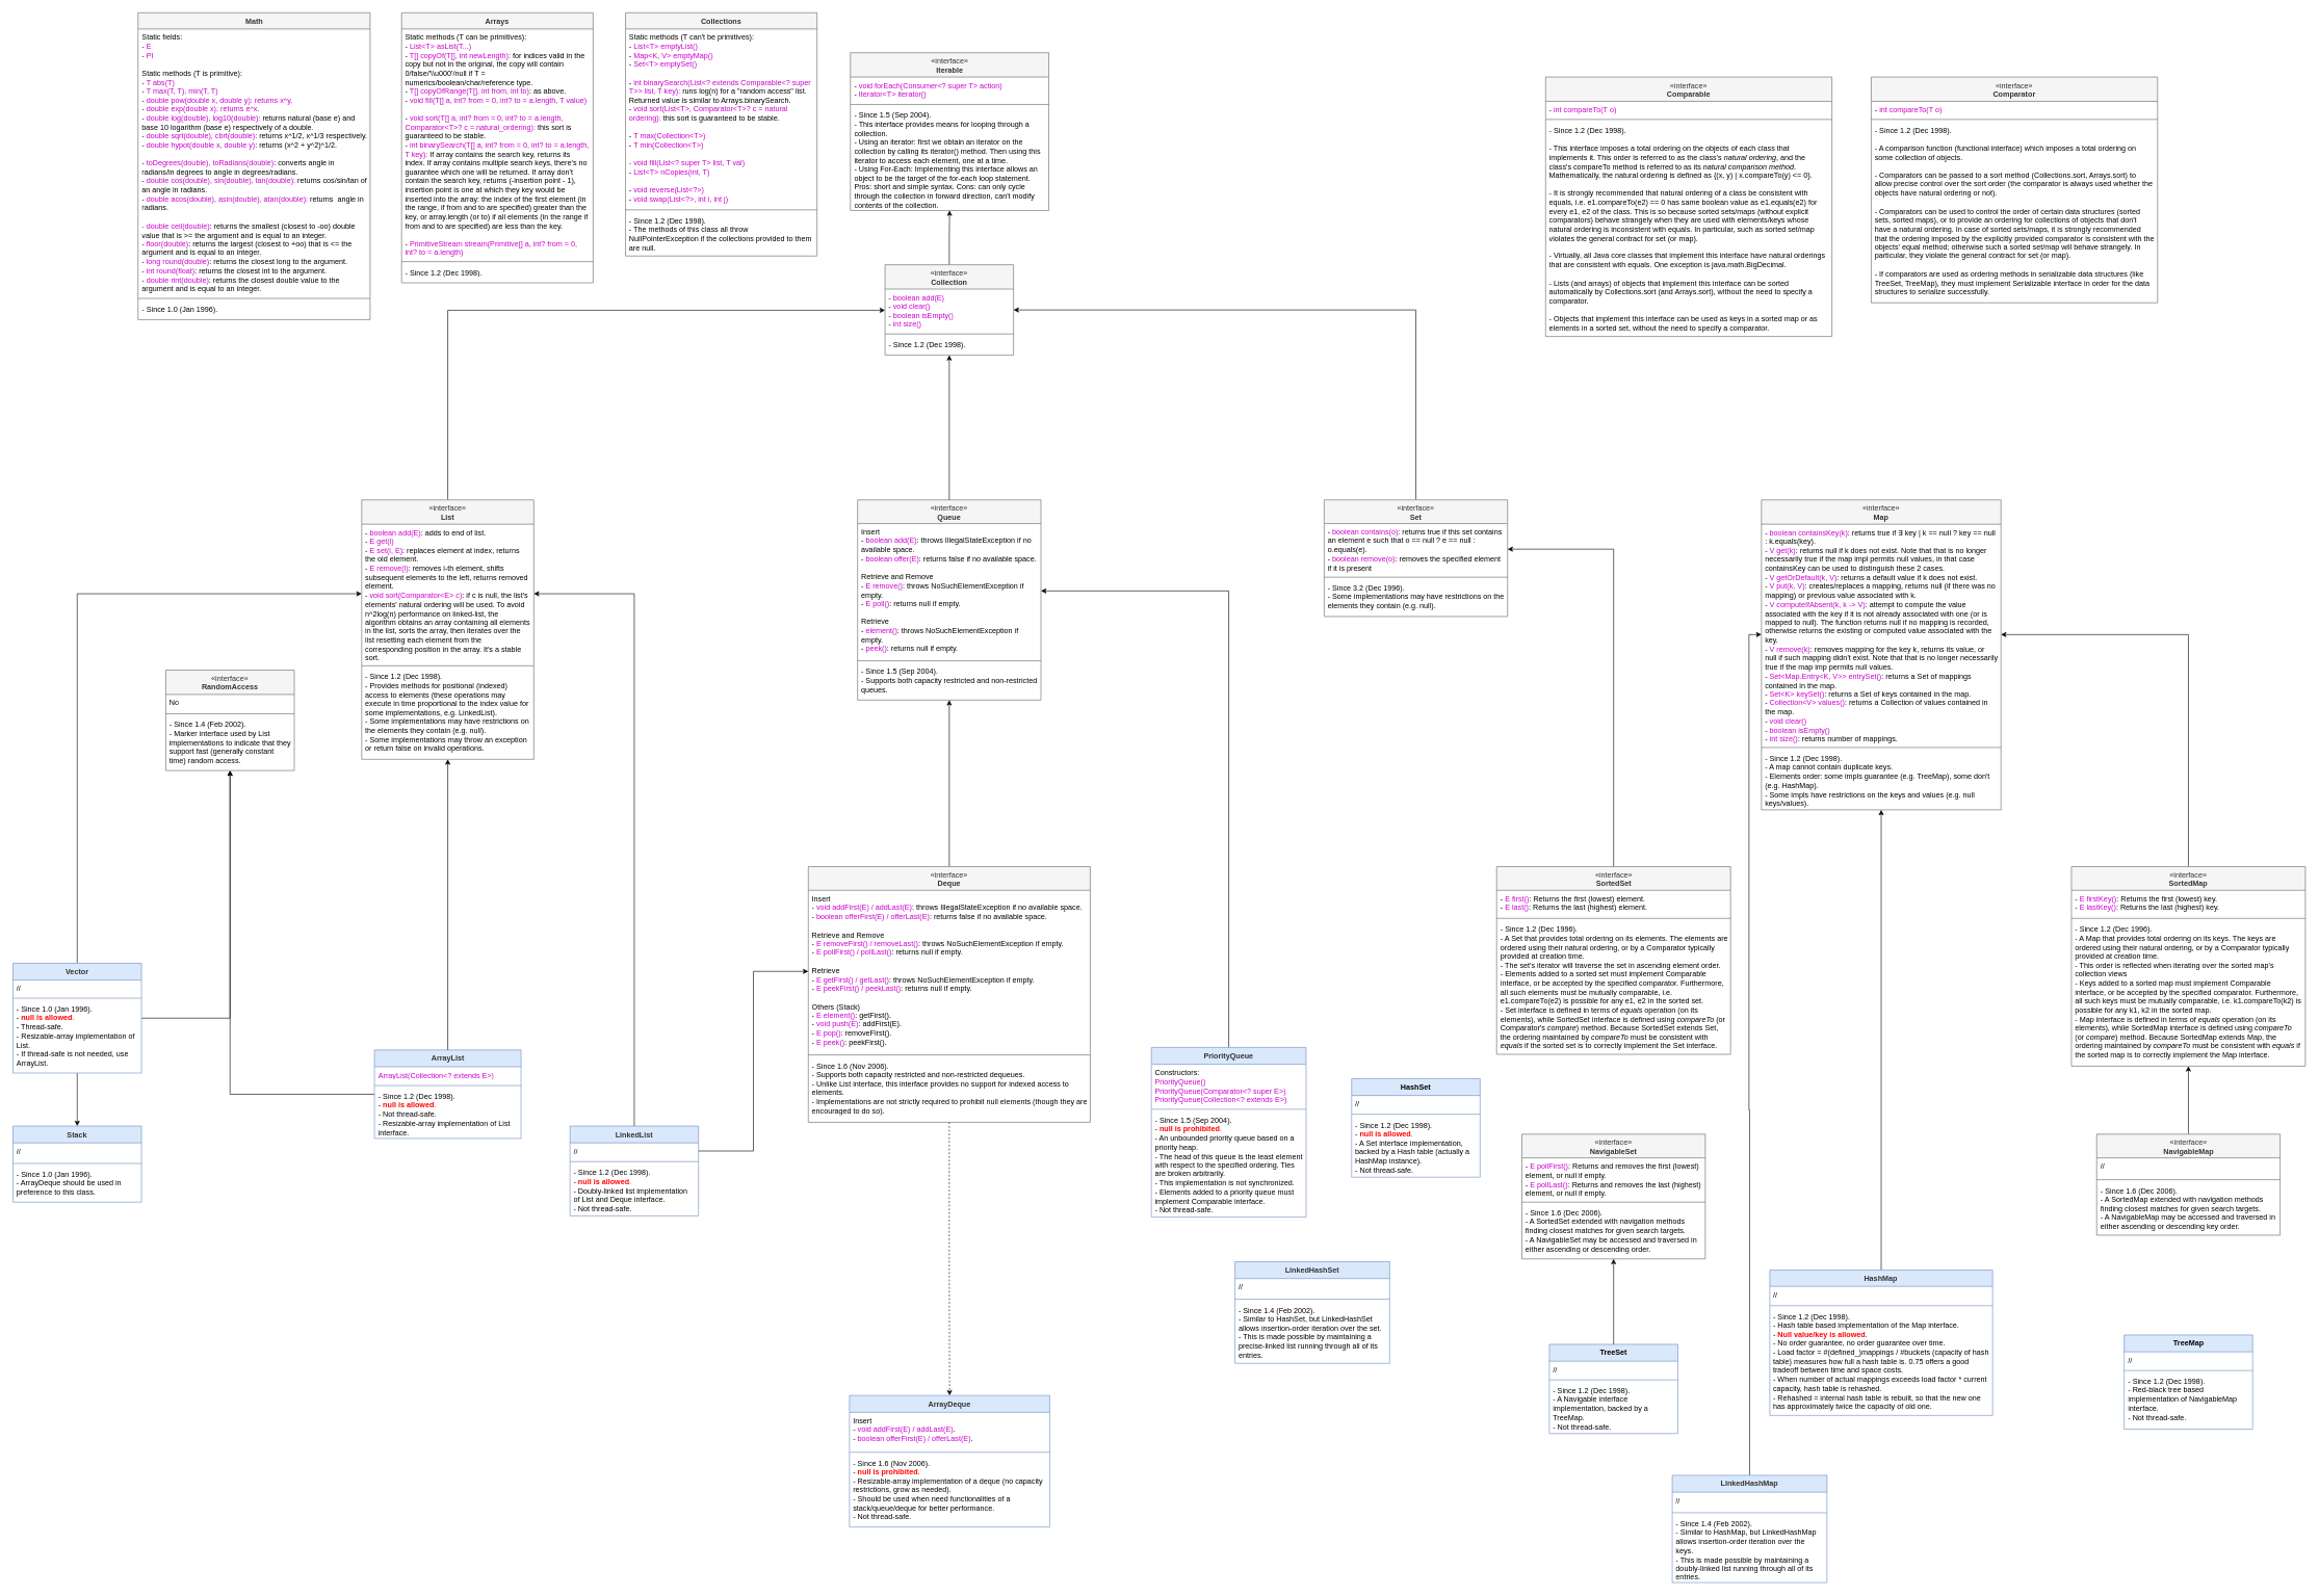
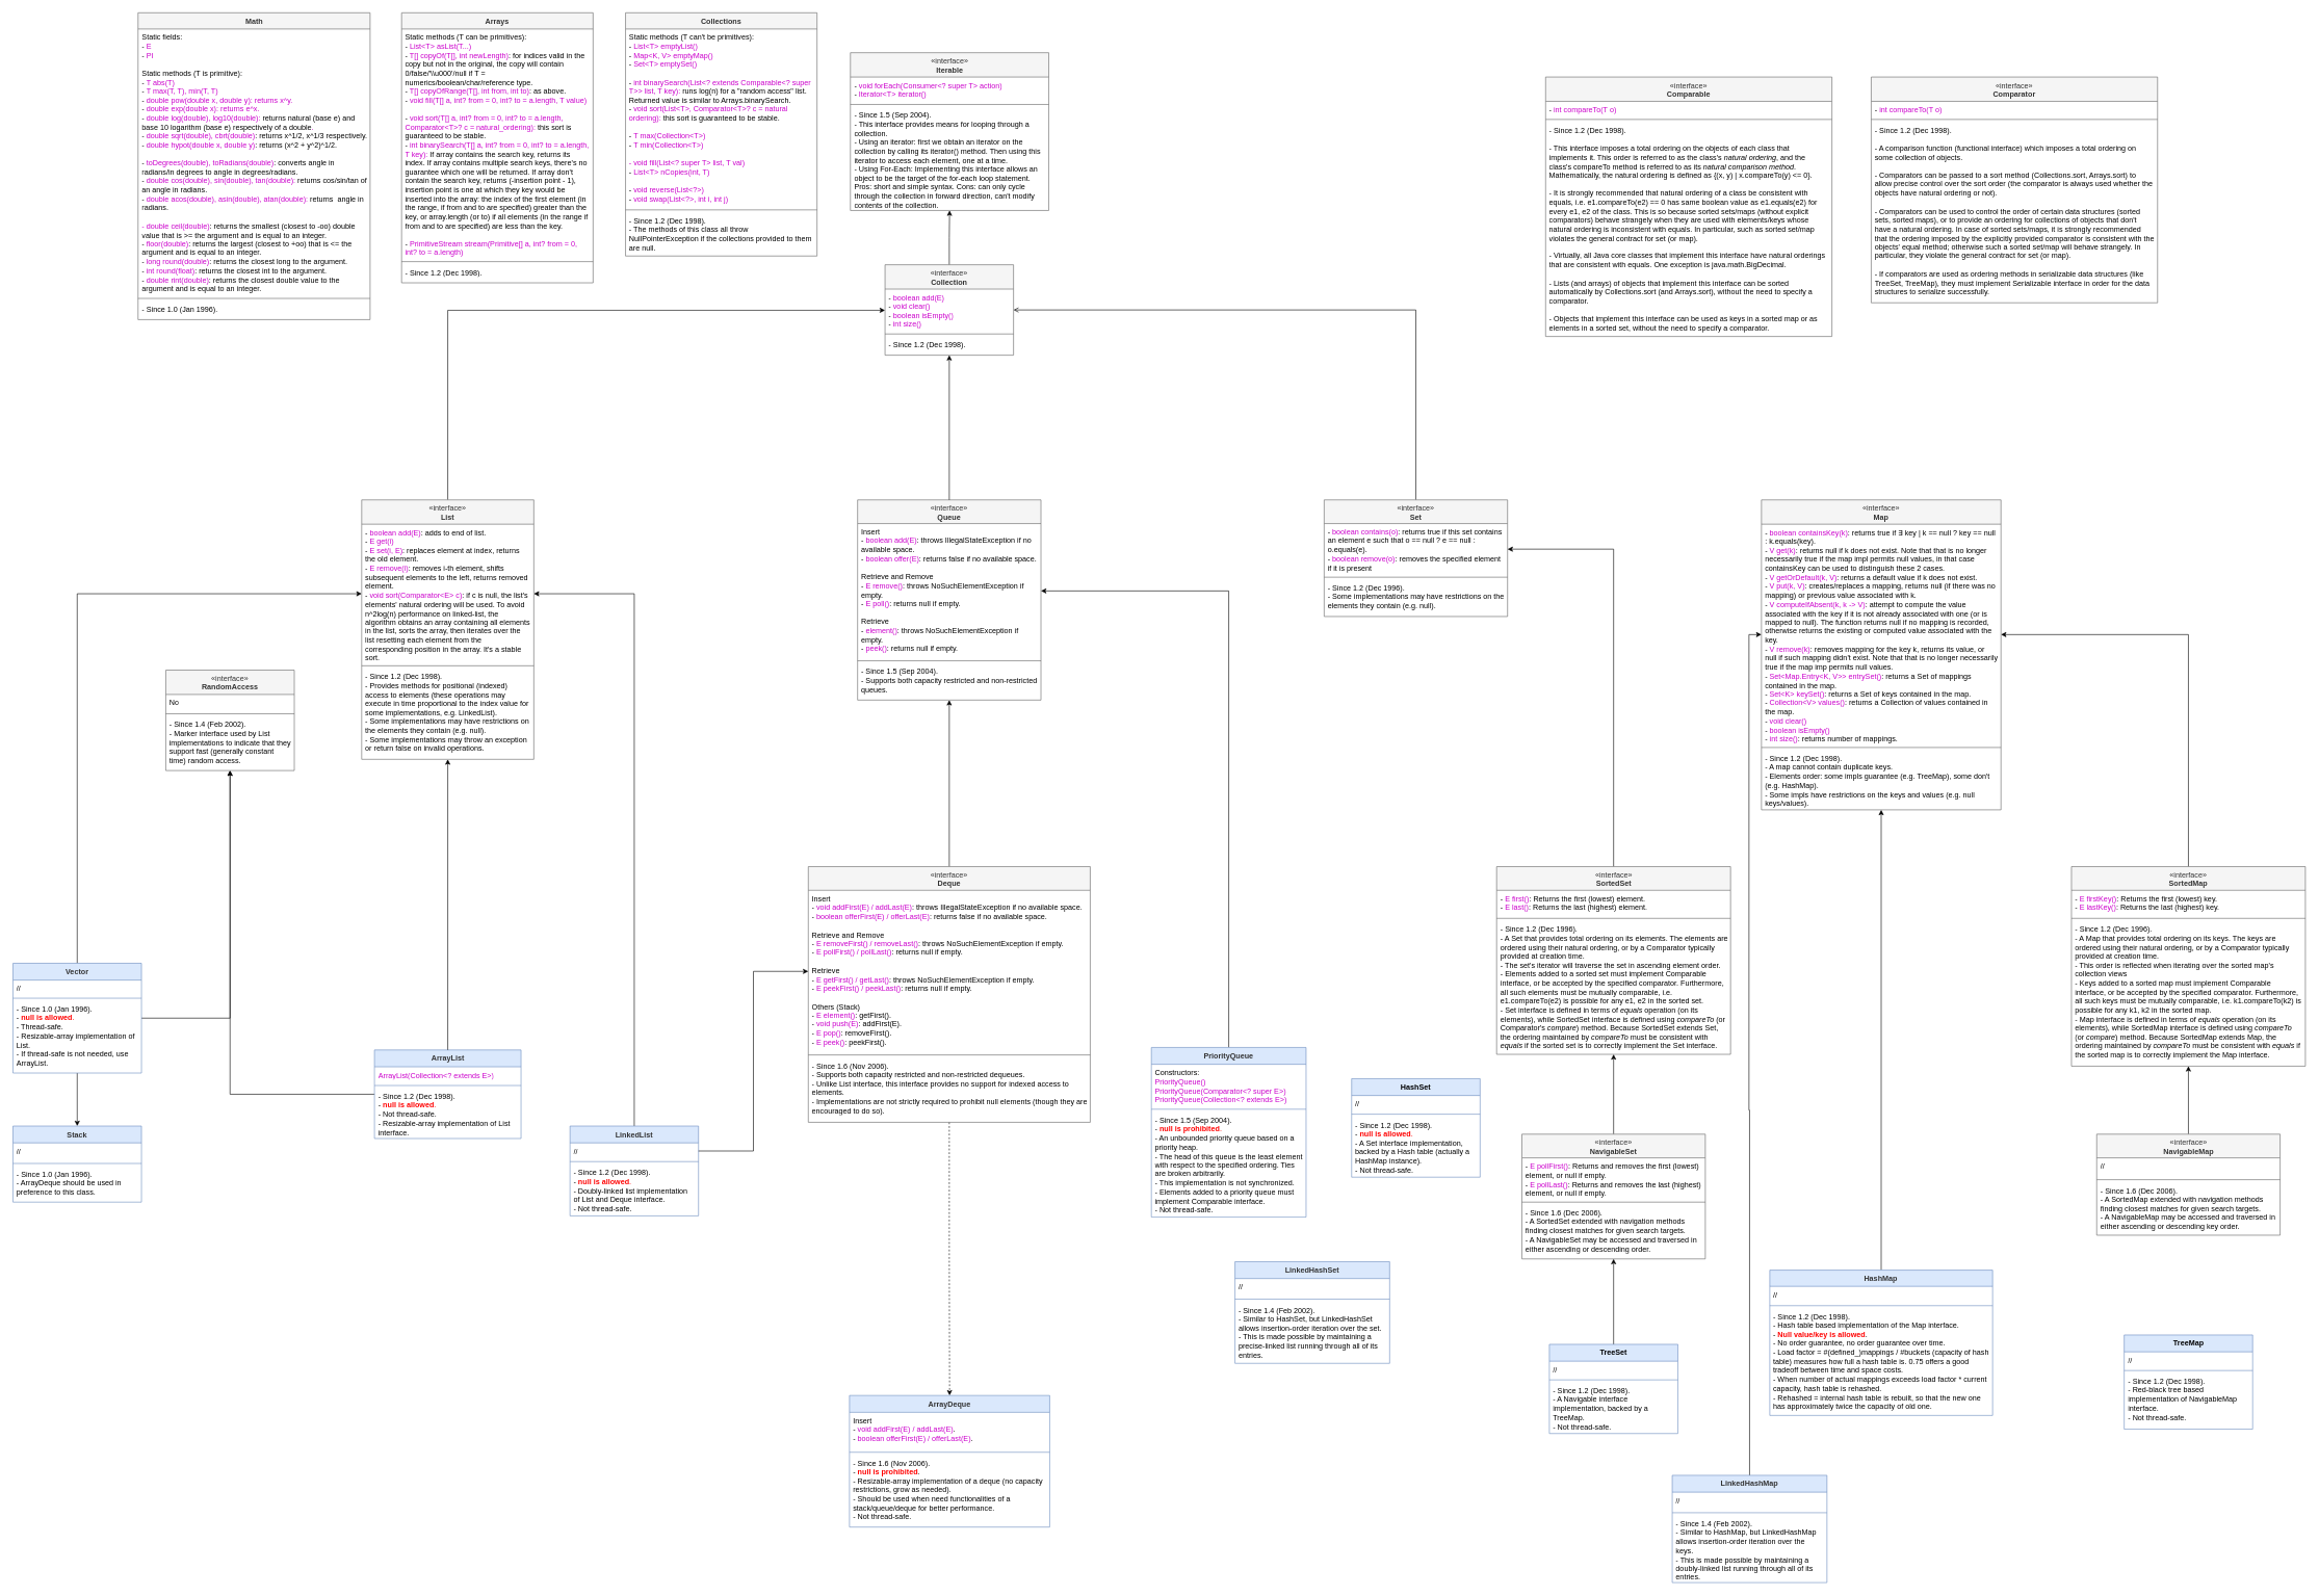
- <mxCell id="64" style="edgeStyle=orthogonalEdgeStyle;rounded=0;orthogonalLoop=1;jettySize=auto;html=1;entryX=1;entryY=0.5;entryDx=0;entryDy=0;exitX=0.5;exitY=0;exitDx=0;exitDy=0;" parent="1" source="65" target="12" edge="1"><mxGeometry relative="1" as="geometry" /></mxCell>
+ <mxCell id="64" style="edgeStyle=orthogonalEdgeStyle;rounded=0;orthogonalLoop=1;jettySize=auto;html=1;entryX=1;entryY=0.5;entryDx=0;entryDy=0;exitX=0.5;exitY=0;exitDx=0;exitDy=0;endArrow=open;" parent="1" source="65" target="12" edge="1"><mxGeometry relative="1" as="geometry" /></mxCell>
- <mxCell id="68" value="- Since 3.2 (Dec 1996).&lt;br&gt;- Some implementations may have restrictions on the elements they contain (e.g. null)." style="text;strokeColor=none;fillColor=none;align=left;verticalAlign=top;spacingLeft=4;spacingRight=4;overflow=hidden;rotatable=0;points=[[0,0.5],[1,0.5]];portConstraint=eastwest;whiteSpace=wrap;html=1;" parent="65" vertex="1"><mxGeometry y="128" width="294" height="59" as="geometry" /></mxCell>
+ <mxCell id="68" value="- Since 1.2 (Dec 1996).&lt;br&gt;- Some implementations may have restrictions on the elements they contain (e.g. null)." style="text;strokeColor=none;fillColor=none;align=left;verticalAlign=top;spacingLeft=4;spacingRight=4;overflow=hidden;rotatable=0;points=[[0,0.5],[1,0.5]];portConstraint=eastwest;whiteSpace=wrap;html=1;" parent="65" vertex="1"><mxGeometry y="128" width="294" height="59" as="geometry" /></mxCell>
+ <mxCell id="78" style="edgeStyle=orthogonalEdgeStyle;rounded=0;orthogonalLoop=1;jettySize=auto;html=1;entryX=0.5;entryY=1;entryDx=0;entryDy=0;" parent="1" source="79" target="74" edge="1"><mxGeometry relative="1" as="geometry" /></mxCell>
